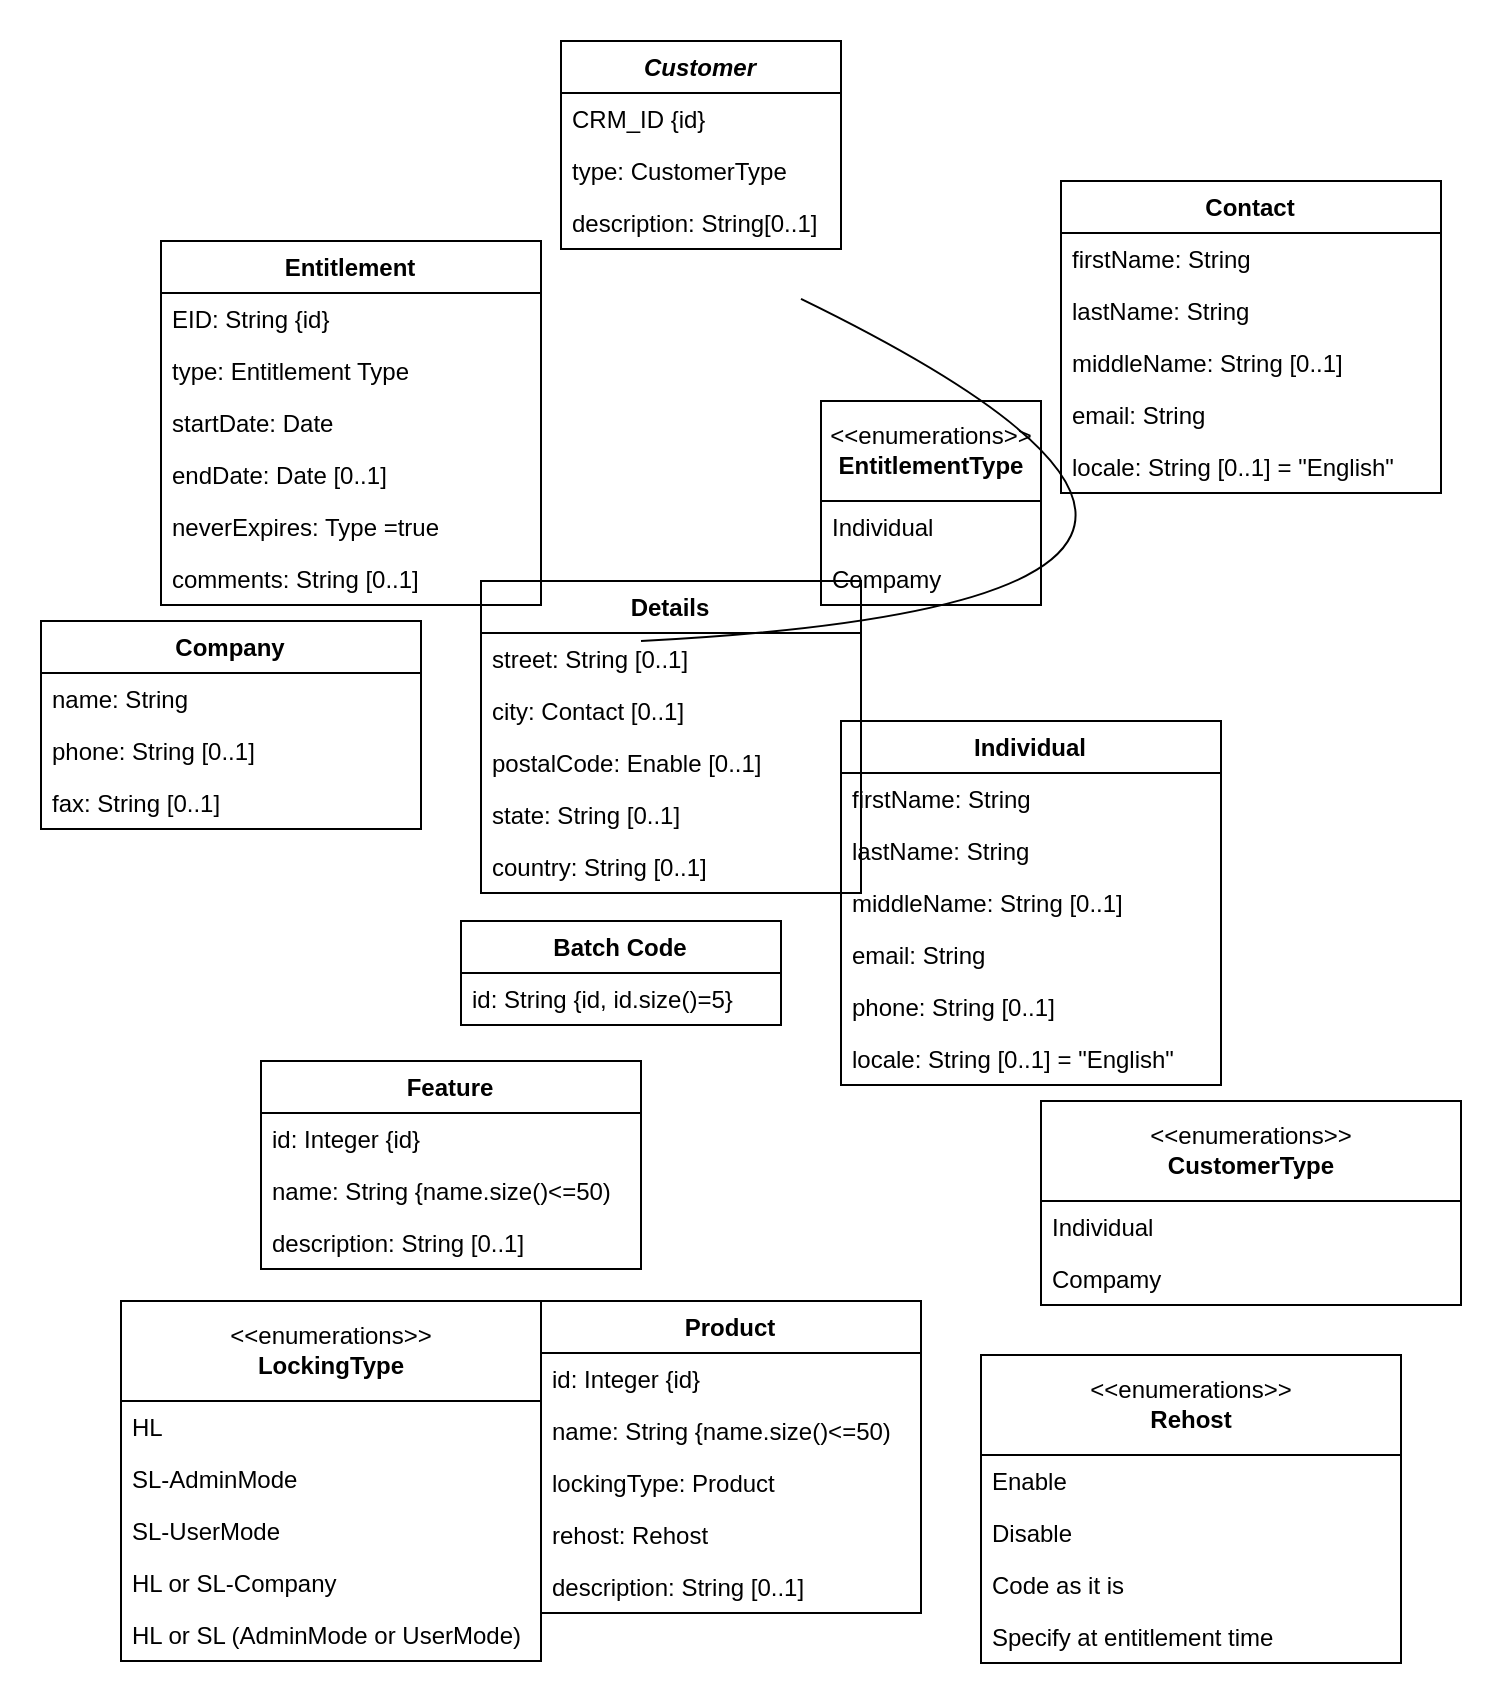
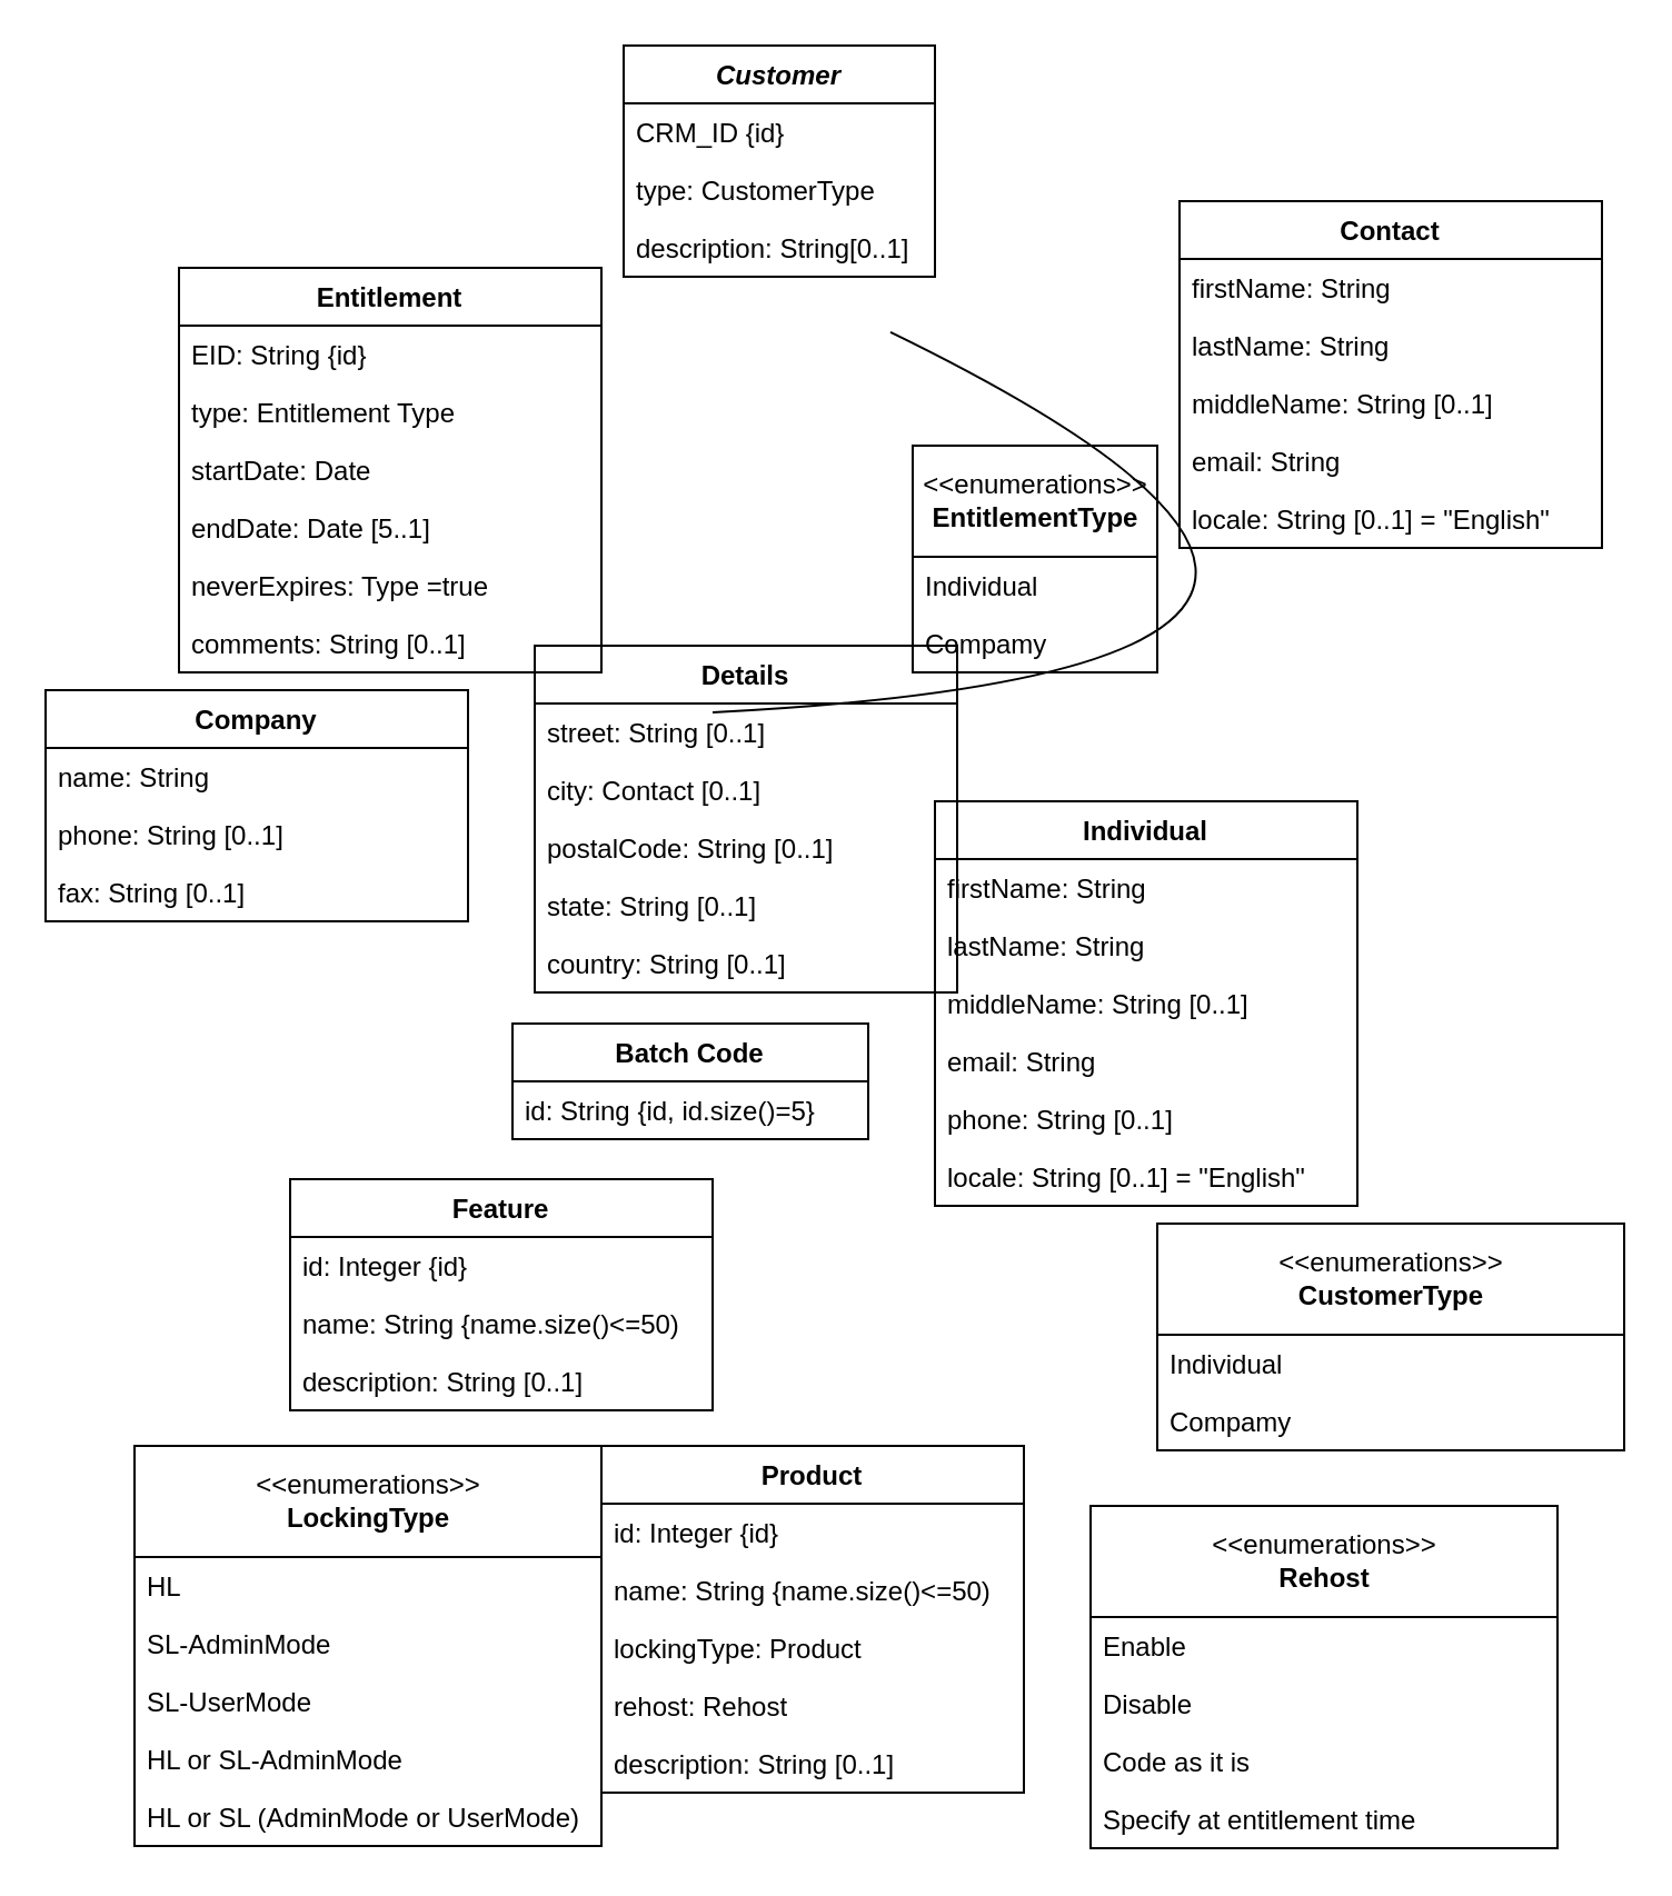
- <mxCell id="11" value="endDate: Date [0..1]" style="text;strokeColor=none;fillColor=none;align=left;verticalAlign=top;spacingLeft=4;spacingRight=4;overflow=hidden;rotatable=0;points=[[0,0.5],[1,0.5]];portConstraint=eastwest;" vertex="1" parent="7"><mxGeometry y="104" width="190" height="26" as="geometry" /></mxCell>
+ <mxCell id="11" value="endDate: Date [5..1]" style="text;strokeColor=none;fillColor=none;align=left;verticalAlign=top;spacingLeft=4;spacingRight=4;overflow=hidden;rotatable=0;points=[[0,0.5],[1,0.5]];portConstraint=eastwest;" vertex="1" parent="7"><mxGeometry y="104" width="190" height="26" as="geometry" /></mxCell>
- <mxCell id="46" value="postalCode: Enable [0..1]" style="text;strokeColor=none;fillColor=none;align=left;verticalAlign=top;spacingLeft=4;spacingRight=4;overflow=hidden;rotatable=0;points=[[0,0.5],[1,0.5]];portConstraint=eastwest;" vertex="1" parent="43"><mxGeometry y="78" width="190" height="26" as="geometry" /></mxCell>
+ <mxCell id="46" value="postalCode: String [0..1]" style="text;strokeColor=none;fillColor=none;align=left;verticalAlign=top;spacingLeft=4;spacingRight=4;overflow=hidden;rotatable=0;points=[[0,0.5],[1,0.5]];portConstraint=eastwest;" vertex="1" parent="43"><mxGeometry y="78" width="190" height="26" as="geometry" /></mxCell>
- <mxCell id="64" value="HL or SL-Company" style="text;strokeColor=none;fillColor=none;align=left;verticalAlign=top;spacingLeft=4;spacingRight=4;overflow=hidden;rotatable=0;points=[[0,0.5],[1,0.5]];portConstraint=eastwest;" vertex="1" parent="60"><mxGeometry y="128" width="210" height="26" as="geometry" /></mxCell>
+ <mxCell id="64" value="HL or SL-AdminMode" style="text;strokeColor=none;fillColor=none;align=left;verticalAlign=top;spacingLeft=4;spacingRight=4;overflow=hidden;rotatable=0;points=[[0,0.5],[1,0.5]];portConstraint=eastwest;" vertex="1" parent="60"><mxGeometry y="128" width="210" height="26" as="geometry" /></mxCell>
